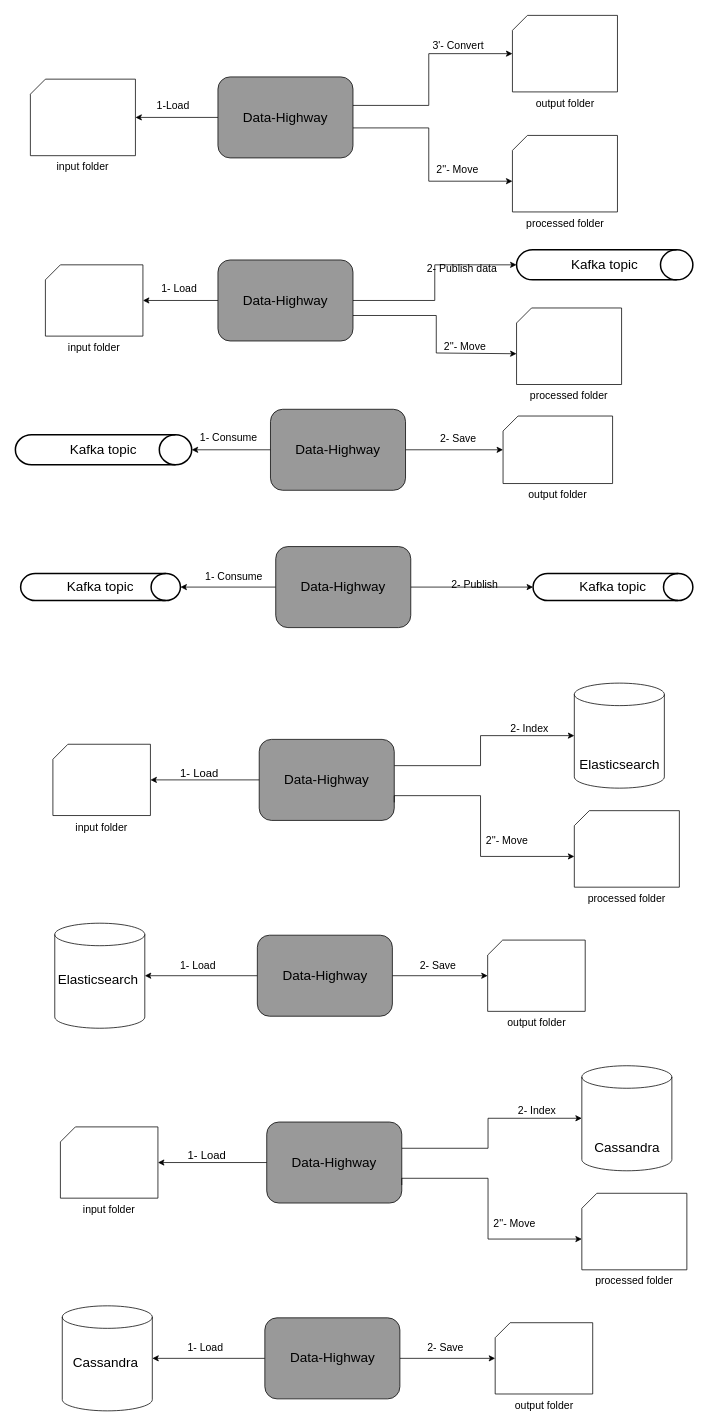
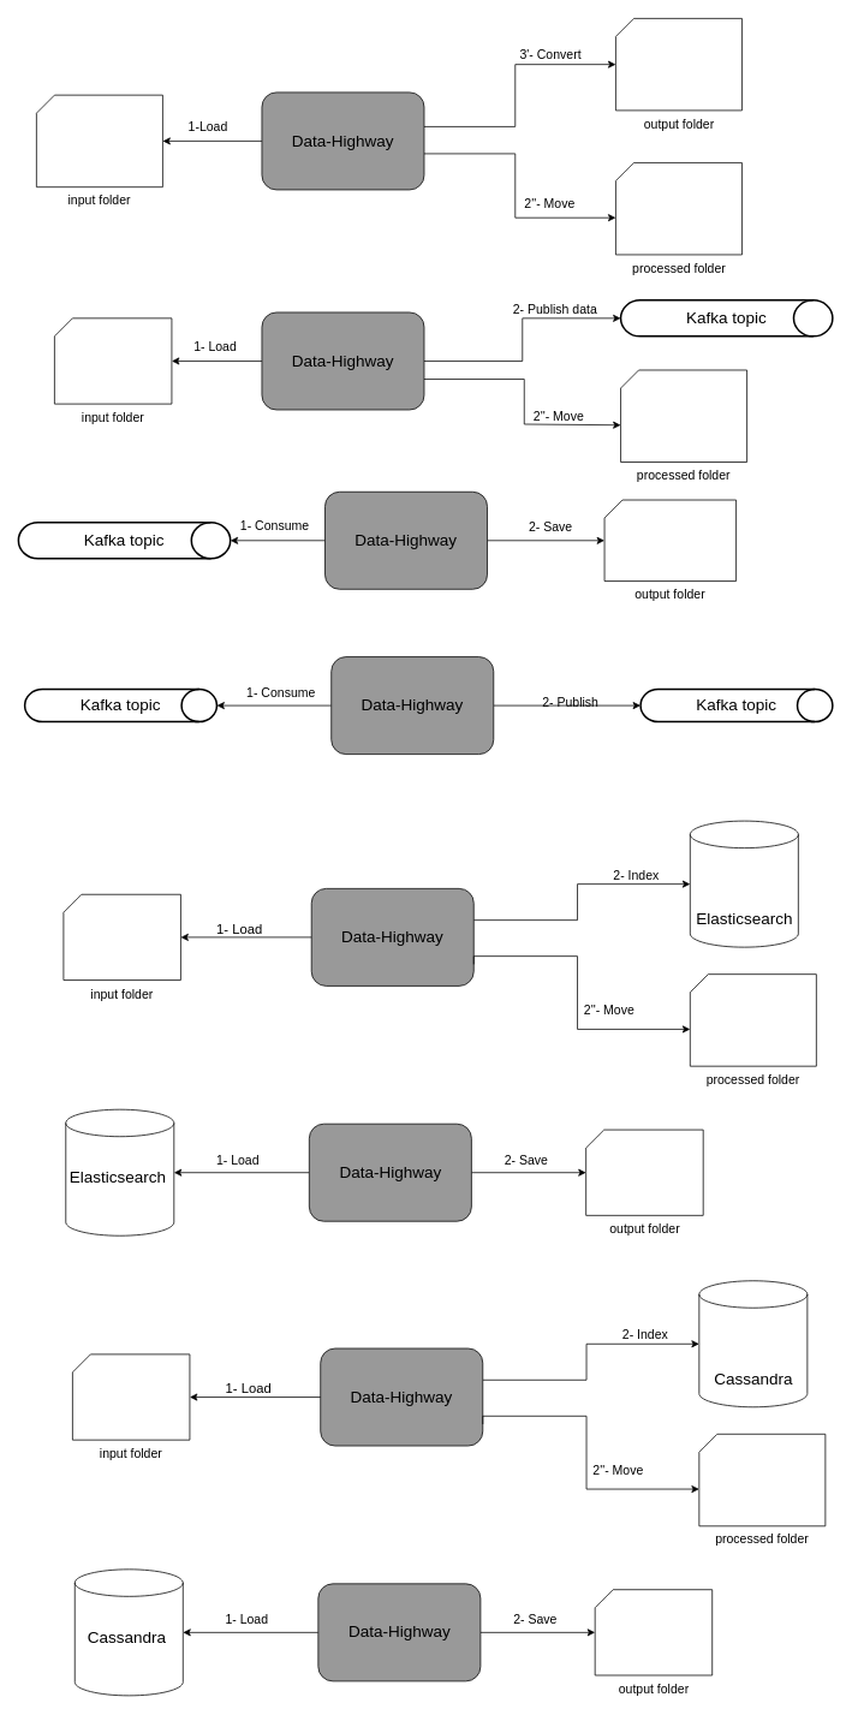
- <mxCell id="12" value="&lt;font style=&quot;font-size: 14px&quot;&gt;2- Publish data&lt;/font&gt;" style="text;html=1;align=center;verticalAlign=middle;resizable=0;points=[];autosize=1;" parent="1" vertex="1"><mxGeometry x="560" y="347.5" width="110" height="20" as="geometry" /></mxCell>
+ <mxCell id="12" value="&lt;font style=&quot;font-size: 14px&quot;&gt;2- Publish data&lt;/font&gt;" style="text;html=1;align=center;verticalAlign=middle;resizable=0;points=[];autosize=1;" parent="1" vertex="1"><mxGeometry x="560" y="332.5" width="110" height="20" as="geometry" /></mxCell>
